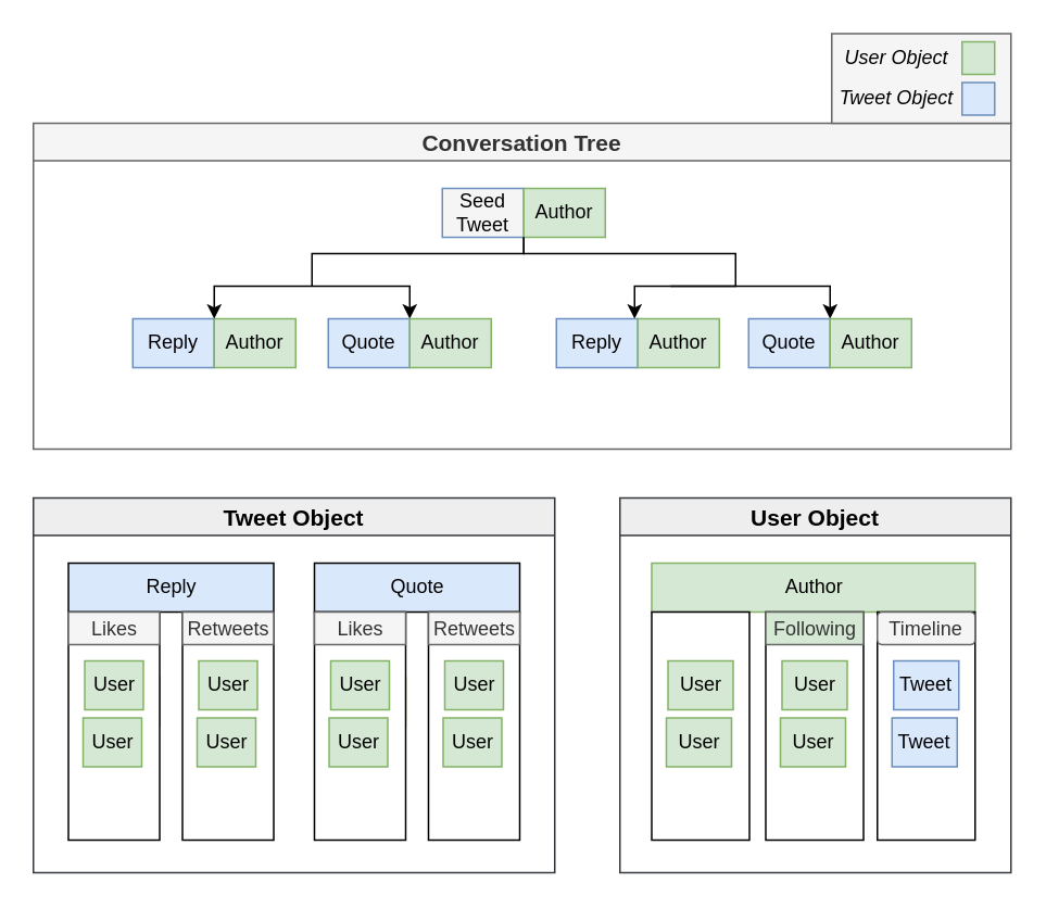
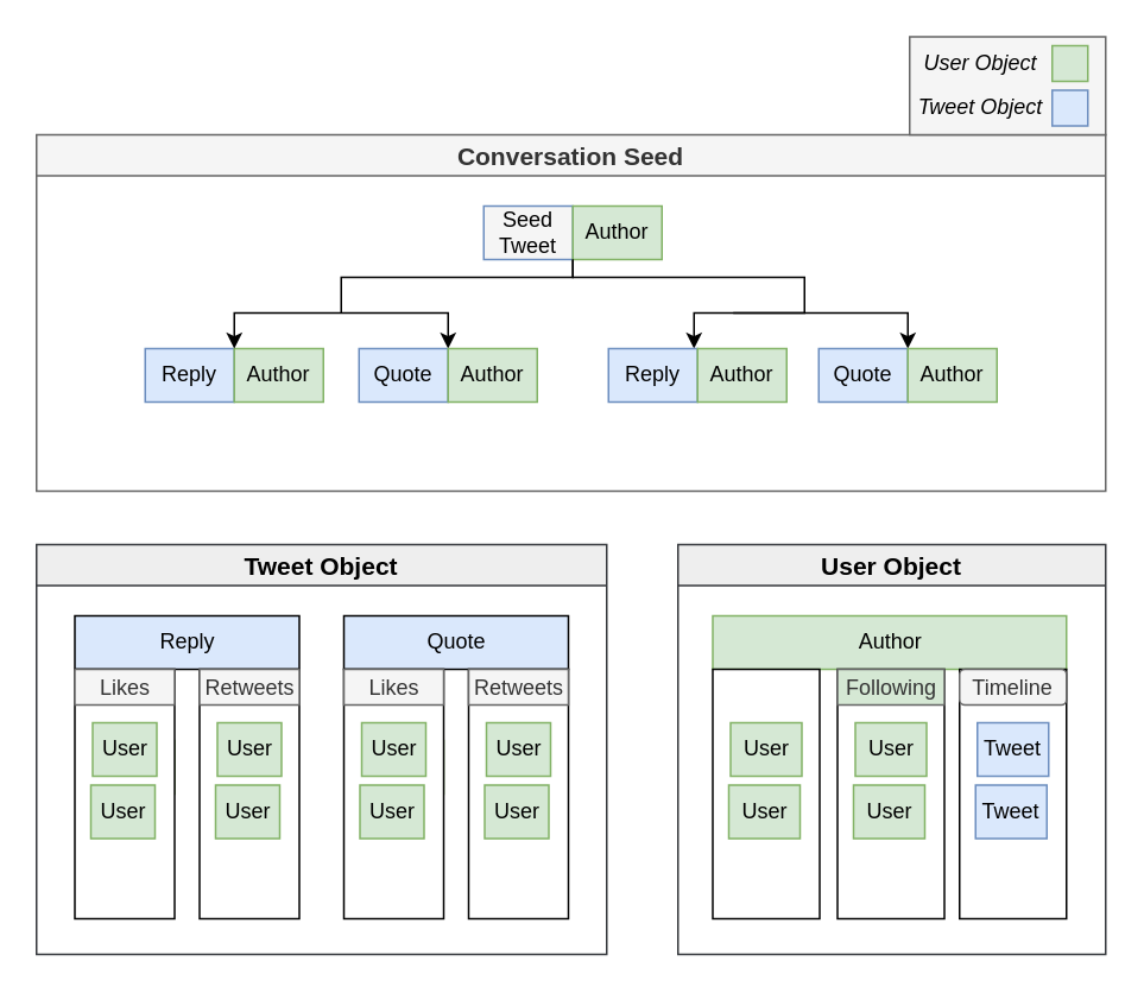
- <mxCell id="2" value="Conversation Tree" style="swimlane;fontSize=14;fillColor=#f5f5f5;fontColor=#333333;strokeColor=#666666;" vertex="1" parent="1"><mxGeometry x="20" y="75" width="600" height="200" as="geometry"><mxRectangle x="40" y="80" width="150" height="23" as="alternateBounds" /></mxGeometry></mxCell>
+ <mxCell id="2" value="Conversation Seed" style="swimlane;fontSize=14;fillColor=#f5f5f5;fontColor=#333333;strokeColor=#666666;" vertex="1" parent="1"><mxGeometry x="20" y="75" width="600" height="200" as="geometry"><mxRectangle x="40" y="80" width="150" height="23" as="alternateBounds" /></mxGeometry></mxCell>
